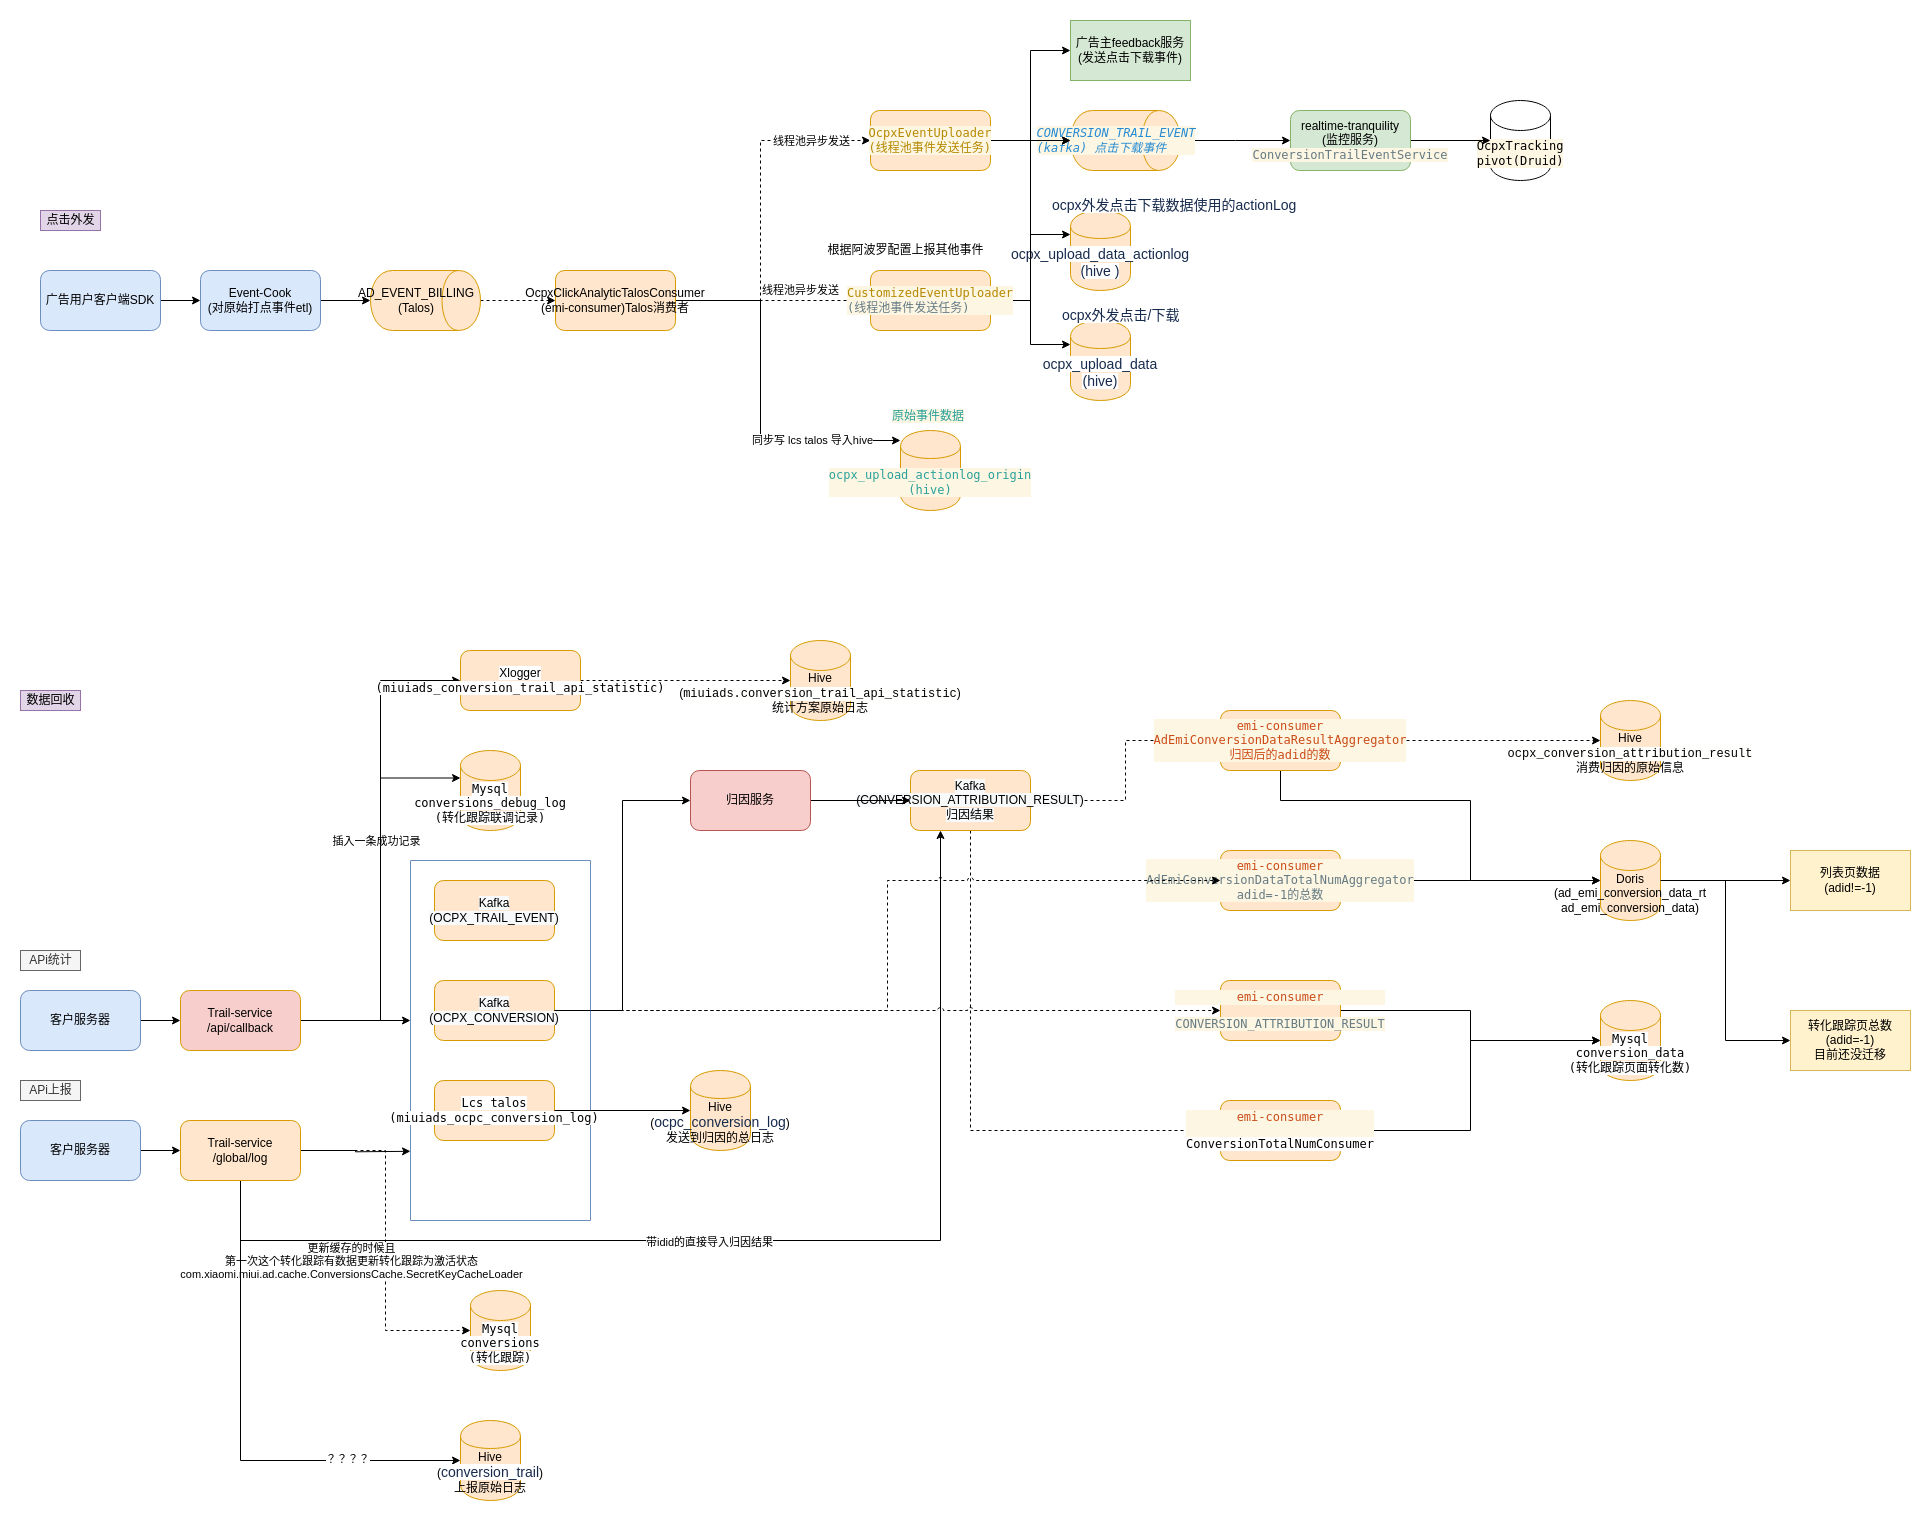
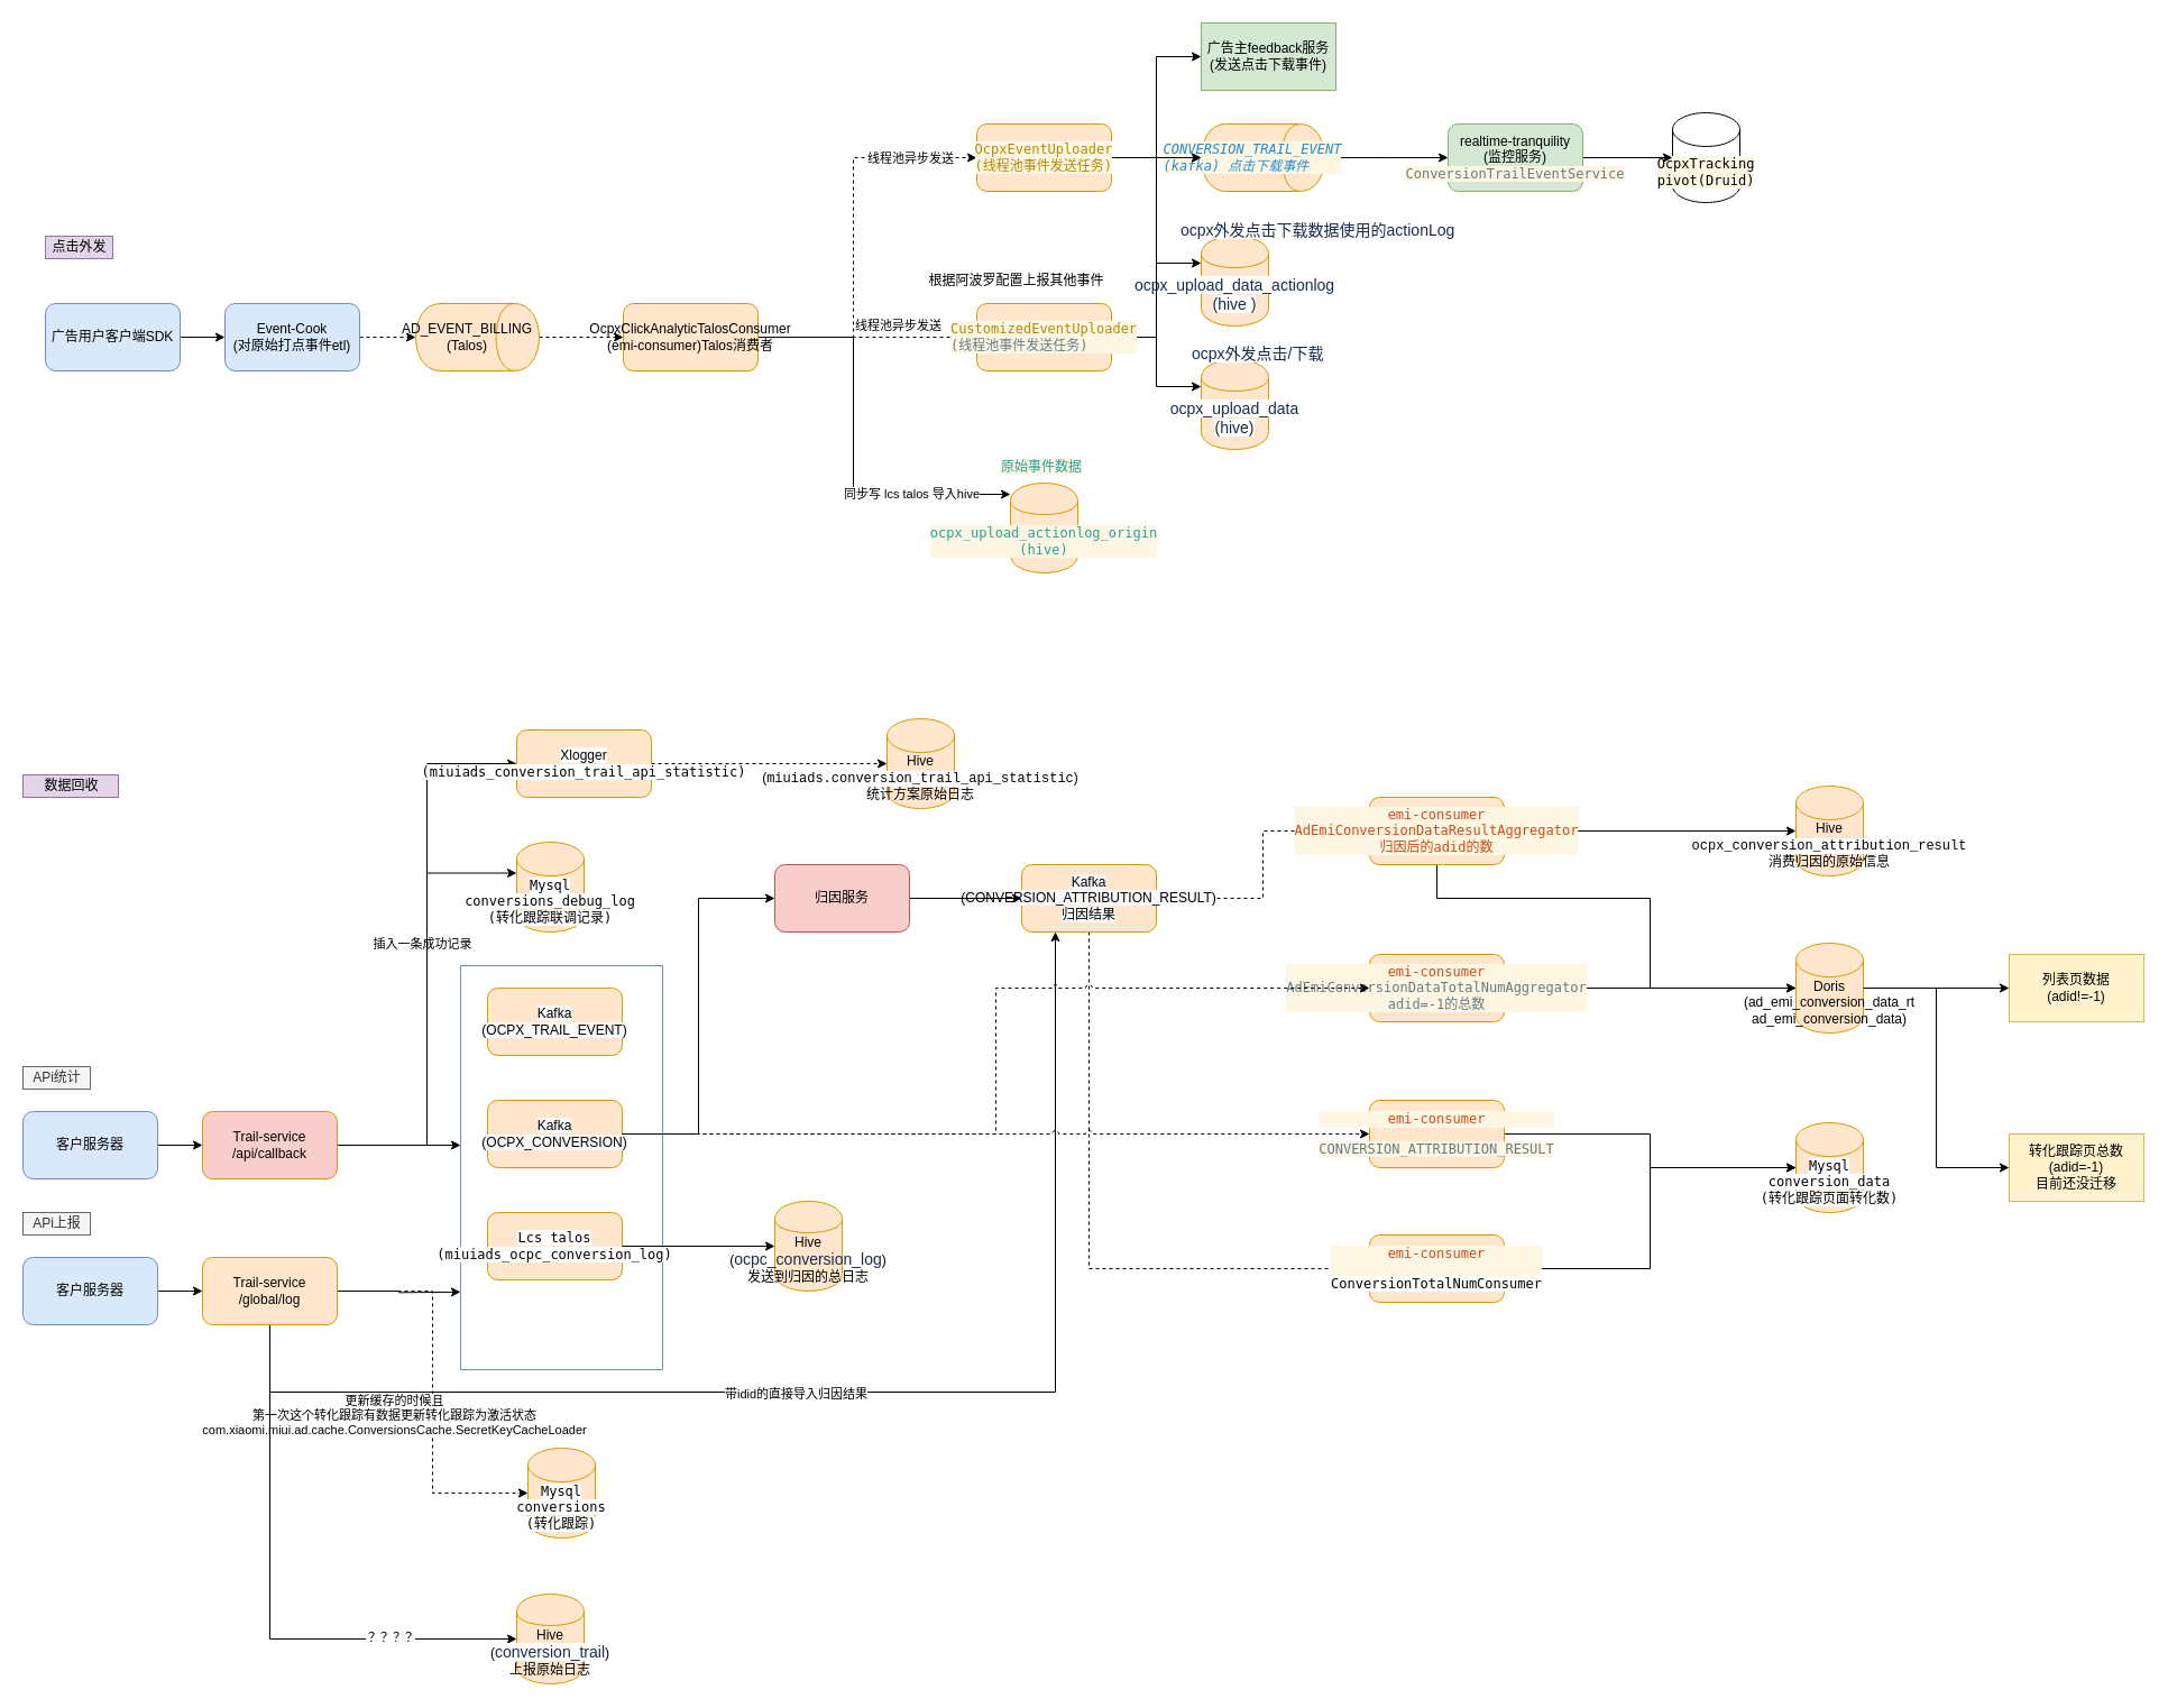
- <mxCell id="20" value="" style="edgeStyle=orthogonalEdgeStyle;rounded=0;orthogonalLoop=1;jettySize=auto;html=1;" parent="1" source="21" target="23" edge="1"><mxGeometry relative="1" as="geometry" /></mxCell>
+ <mxCell id="20" value="" style="edgeStyle=orthogonalEdgeStyle;rounded=0;orthogonalLoop=1;jettySize=auto;html=1;dashed=1;" parent="1" source="21" target="23" edge="1"><mxGeometry relative="1" as="geometry" /></mxCell>
- <mxCell id="74" value="数据回收" style="text;html=1;align=center;verticalAlign=middle;resizable=0;points=[];autosize=1;strokeColor=#9673a6;fillColor=#e1d5e7;" parent="1" vertex="1"><mxGeometry y="690" width="60" height="20" as="geometry" x="20" /></mxCell>
+ <mxCell id="74" value="数据回收" style="text;html=1;align=center;verticalAlign=middle;resizable=0;points=[];autosize=1;strokeColor=#9673a6;fillColor=#e1d5e7;" parent="1" vertex="1"><mxGeometry x="20" y="690" width="85" height="20" as="geometry" /></mxCell>
- <mxCell id="75" style="edgeStyle=orthogonalEdgeStyle;rounded=0;jumpStyle=none;orthogonalLoop=1;jettySize=auto;html=1;shadow=0;dashed=1;" parent="1" source="77" target="78" edge="1"><mxGeometry relative="1" as="geometry" /></mxCell>
+ <mxCell id="75" style="edgeStyle=orthogonalEdgeStyle;rounded=0;jumpStyle=none;orthogonalLoop=1;jettySize=auto;html=1;shadow=0;" parent="1" source="77" target="78" edge="1"><mxGeometry relative="1" as="geometry" /></mxCell>
